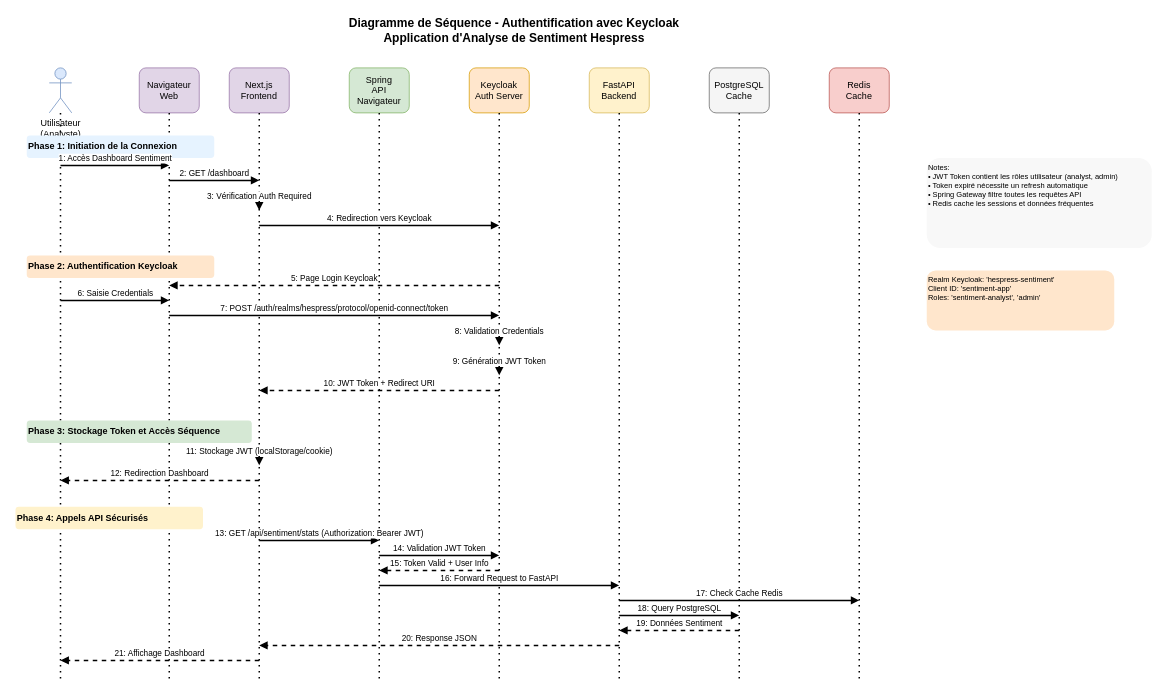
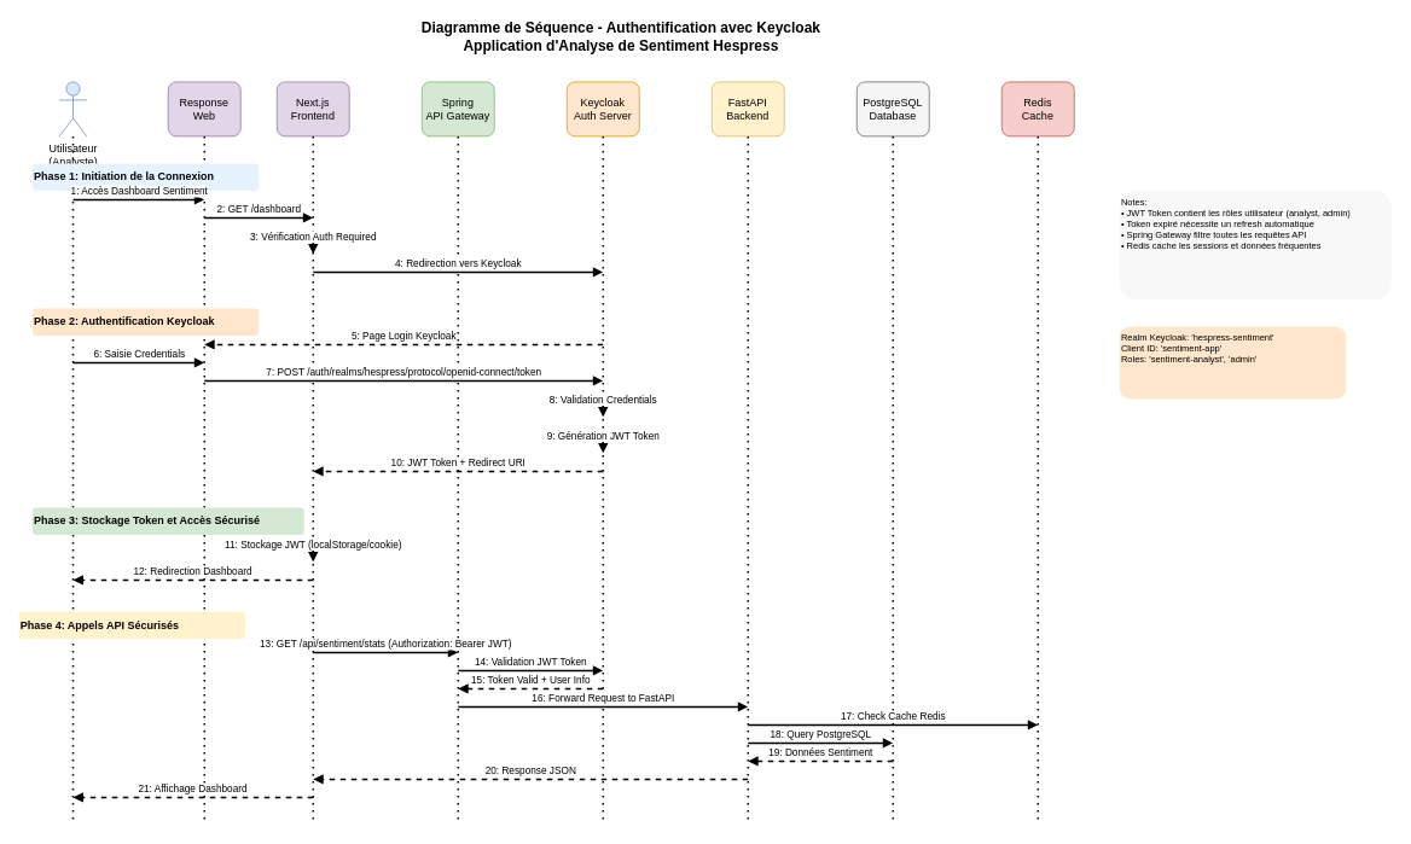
- <mxCell id="4" value="Navigateur&#10;Web" style="rounded=1;whiteSpace=wrap;html=1;fillColor=#e1d5e7;strokeColor=#9673a6;" vertex="1" parent="1"><mxGeometry x="185" y="90" width="80" height="60" as="geometry" /></mxCell>
+ <mxCell id="4" value="Response&#10;Web" style="rounded=1;whiteSpace=wrap;html=1;fillColor=#e1d5e7;strokeColor=#9673a6;" vertex="1" parent="1"><mxGeometry x="185" y="90" width="80" height="60" as="geometry" /></mxCell>
- <mxCell id="6" value="Spring&#10;API Navigateur" style="rounded=1;whiteSpace=wrap;html=1;fillColor=#d5e8d4;strokeColor=#82b366;" vertex="1" parent="1"><mxGeometry x="465" y="90" width="80" height="60" as="geometry" /></mxCell>
+ <mxCell id="6" value="Spring&#10;API Gateway" style="rounded=1;whiteSpace=wrap;html=1;fillColor=#d5e8d4;strokeColor=#82b366;" vertex="1" parent="1"><mxGeometry x="465" y="90" width="80" height="60" as="geometry" /></mxCell>
- <mxCell id="9" value="PostgreSQL&#10;Cache" style="rounded=1;whiteSpace=wrap;html=1;fillColor=#f5f5f5;strokeColor=#666666;" vertex="1" parent="1"><mxGeometry x="945" y="90" width="80" height="60" as="geometry" /></mxCell>
+ <mxCell id="9" value="PostgreSQL&#10;Database" style="rounded=1;whiteSpace=wrap;html=1;fillColor=#f5f5f5;strokeColor=#666666;" vertex="1" parent="1"><mxGeometry x="945" y="90" width="80" height="60" as="geometry" /></mxCell>
- <mxCell id="31" value="Phase 3: Stockage Token et Accès Séquence" style="text;html=1;strokeColor=none;fillColor=#d5e8d4;align=left;verticalAlign=middle;whiteSpace=wrap;rounded=1;fontStyle=1;fontSize=12;" vertex="1" parent="1"><mxGeometry x="35" y="560" width="300" height="30" as="geometry" /></mxCell>
+ <mxCell id="31" value="Phase 3: Stockage Token et Accès Sécurisé" style="text;html=1;strokeColor=none;fillColor=#d5e8d4;align=left;verticalAlign=middle;whiteSpace=wrap;rounded=1;fontStyle=1;fontSize=12;" vertex="1" parent="1"><mxGeometry x="35" y="560" width="300" height="30" as="geometry" /></mxCell>
